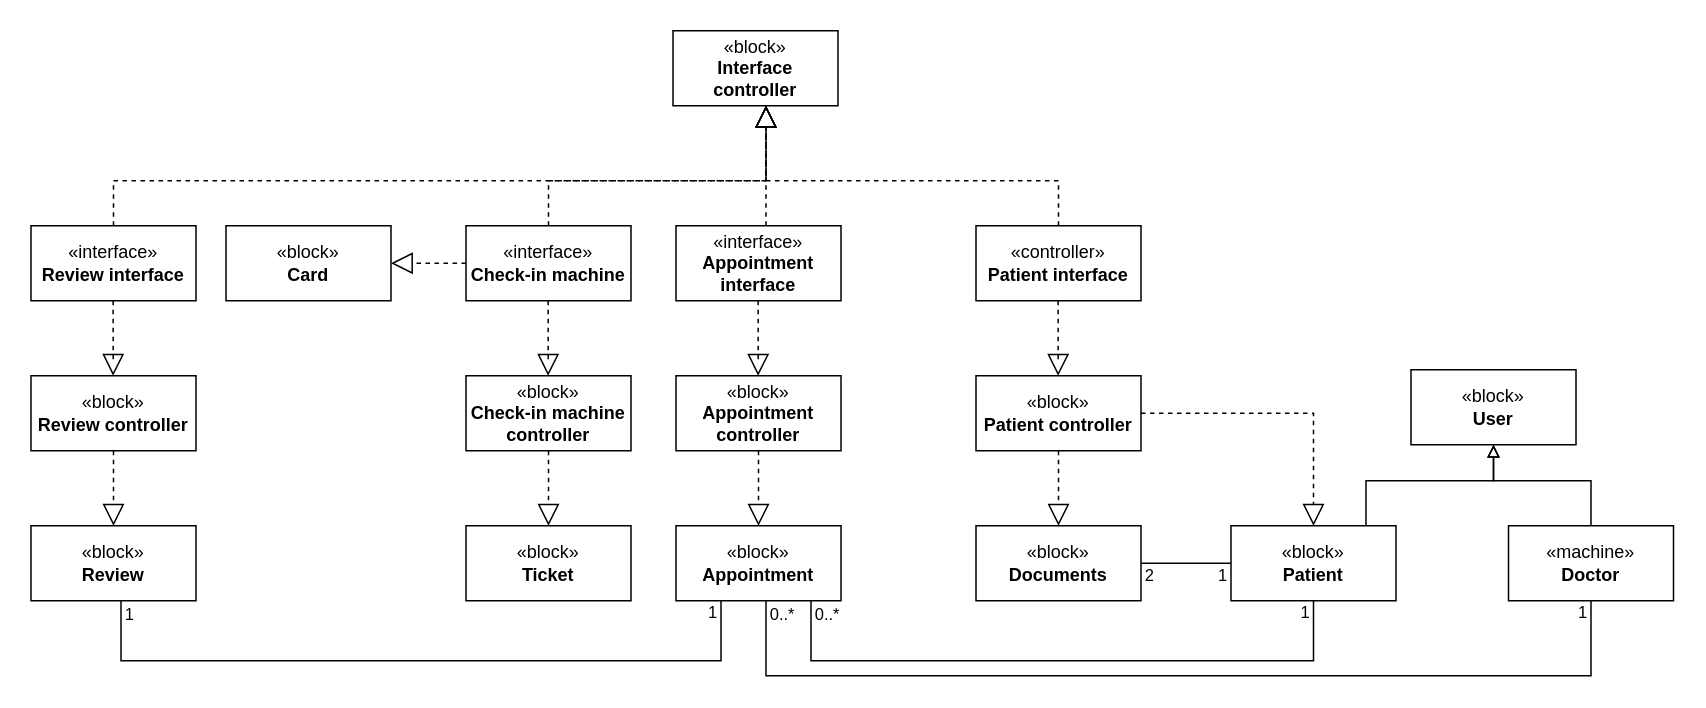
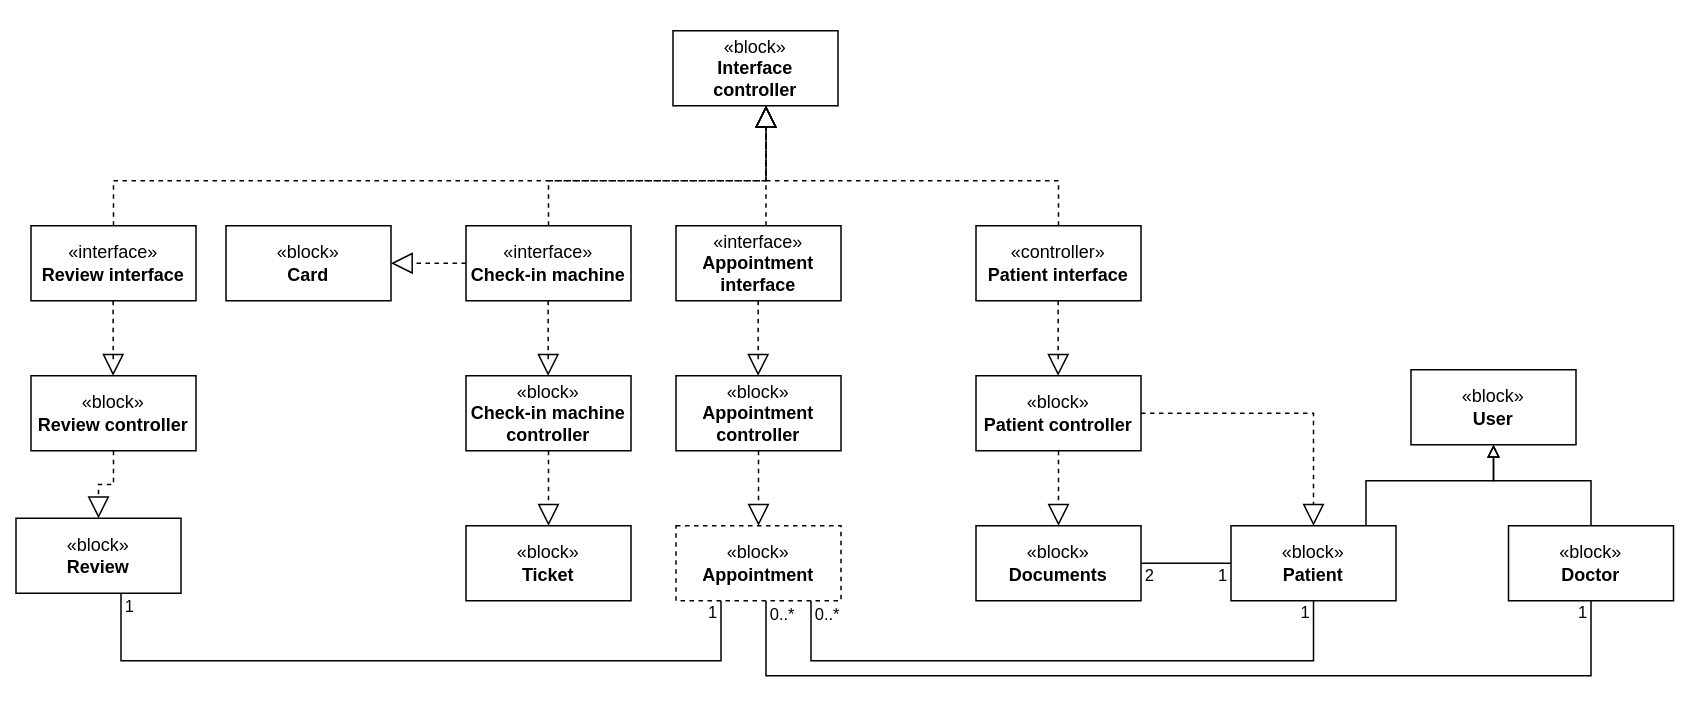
- <mxCell id="33" value="«block»&lt;br&gt;&lt;b&gt;Review&lt;/b&gt;" style="html=1;whiteSpace=wrap;" vertex="1" parent="1"><mxGeometry x="20" y="350" width="110" height="50" as="geometry" /></mxCell>
+ <mxCell id="33" value="«block»&lt;br&gt;&lt;b&gt;Review&lt;/b&gt;" style="html=1;whiteSpace=wrap;" vertex="1" parent="1"><mxGeometry x="10" y="345" width="110" height="50" as="geometry" /></mxCell>
- <mxCell id="14" value="«block»&lt;br&gt;&lt;b&gt;Appointment&lt;/b&gt;" style="html=1;whiteSpace=wrap;" vertex="1" parent="1"><mxGeometry x="450" y="350" width="110" height="50" as="geometry" /></mxCell>
+ <mxCell id="14" value="«block»&lt;br&gt;&lt;b&gt;Appointment&lt;/b&gt;" style="html=1;whiteSpace=wrap;dashed=1;" vertex="1" parent="1"><mxGeometry x="450" y="350" width="110" height="50" as="geometry" /></mxCell>
- <mxCell id="40" value="«machine»&lt;br&gt;&lt;b&gt;Doctor&lt;/b&gt;" style="html=1;whiteSpace=wrap;" vertex="1" parent="1"><mxGeometry x="1005" y="350" width="110" height="50" as="geometry" /></mxCell>
+ <mxCell id="40" value="«block»&lt;br&gt;&lt;b&gt;Doctor&lt;/b&gt;" style="html=1;whiteSpace=wrap;" vertex="1" parent="1"><mxGeometry x="1005" y="350" width="110" height="50" as="geometry" /></mxCell>
